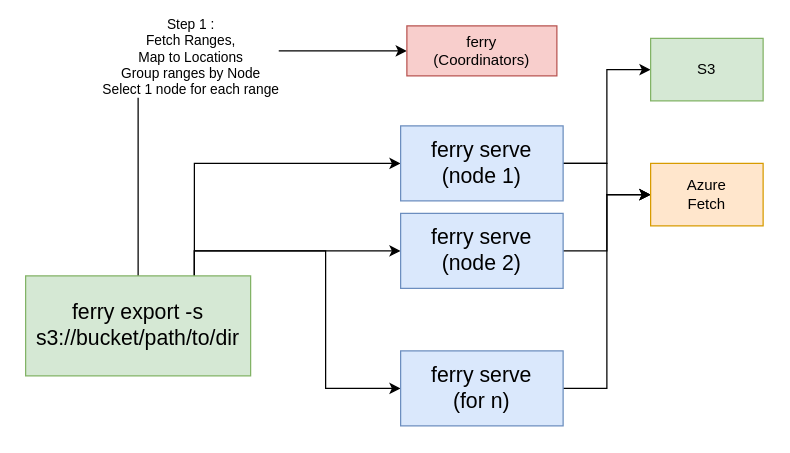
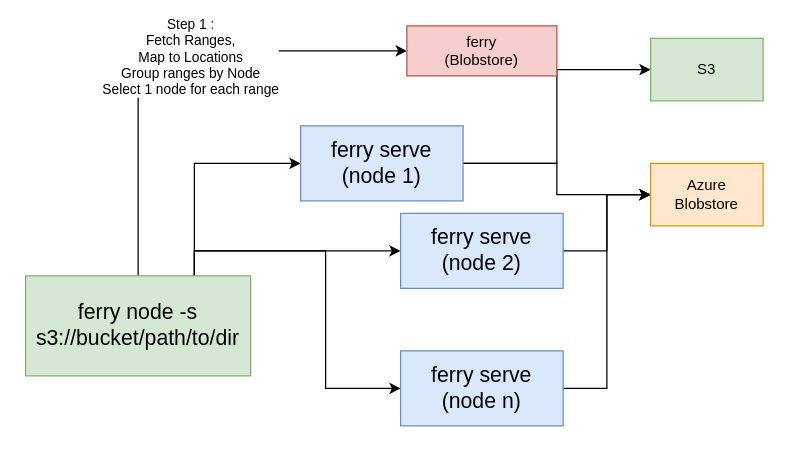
- <mxCell id="15" value="&lt;span&gt;ferry&lt;/span&gt;&lt;br&gt;&lt;span&gt;(Coordinators)&lt;/span&gt;" style="rounded=0;whiteSpace=wrap;html=1;fillColor=#f8cecc;strokeColor=#b85450;" vertex="1" parent="1"><mxGeometry x="325" y="20" width="120" height="40" as="geometry" /></mxCell>
+ <mxCell id="15" value="&lt;span&gt;ferry&lt;/span&gt;&lt;br&gt;&lt;span&gt;(Blobstore)&lt;/span&gt;" style="rounded=0;whiteSpace=wrap;html=1;fillColor=#f8cecc;strokeColor=#b85450;" vertex="1" parent="1"><mxGeometry x="325" y="20" width="120" height="40" as="geometry" /></mxCell>
- <mxCell id="10" value="&lt;font style=&quot;font-size: 17px&quot;&gt;ferry serve&lt;br&gt;(node 1)&lt;br&gt;&lt;/font&gt;" style="rounded=0;whiteSpace=wrap;html=1;fillColor=#dae8fc;strokeColor=#6c8ebf;" vertex="1" parent="1"><mxGeometry x="320" y="100" width="130" height="60" as="geometry" /></mxCell>
+ <mxCell id="10" value="&lt;font style=&quot;font-size: 17px&quot;&gt;ferry serve&lt;br&gt;(node 1)&lt;br&gt;&lt;/font&gt;" style="rounded=0;whiteSpace=wrap;html=1;fillColor=#dae8fc;strokeColor=#6c8ebf;" vertex="1" parent="1"><mxGeometry x="240" y="100" width="130" height="60" as="geometry" /></mxCell>
- <mxCell id="17" value="Azure&lt;br&gt;Fetch" style="rounded=0;whiteSpace=wrap;html=1;fillColor=#ffe6cc;strokeColor=#d79b00;" vertex="1" parent="1"><mxGeometry x="520" y="130" width="90" height="50" as="geometry" /></mxCell>
+ <mxCell id="17" value="Azure&lt;br&gt;Blobstore" style="rounded=0;whiteSpace=wrap;html=1;fillColor=#ffe6cc;strokeColor=#d79b00;" vertex="1" parent="1"><mxGeometry x="520" y="130" width="90" height="50" as="geometry" /></mxCell>
- <mxCell id="7" value="&lt;font style=&quot;font-size: 17px&quot;&gt;ferry export -s s3://bucket/path/to/dir&lt;/font&gt;" style="rounded=0;whiteSpace=wrap;html=1;fillColor=#d5e8d4;strokeColor=#82b366;" vertex="1" parent="1"><mxGeometry x="20" y="220" width="180" height="80" as="geometry" /></mxCell>
+ <mxCell id="7" value="&lt;font style=&quot;font-size: 17px&quot;&gt;ferry node -s s3://bucket/path/to/dir&lt;/font&gt;" style="rounded=0;whiteSpace=wrap;html=1;fillColor=#d5e8d4;strokeColor=#82b366;" vertex="1" parent="1"><mxGeometry x="20" y="220" width="180" height="80" as="geometry" /></mxCell>
- <mxCell id="14" value="&lt;font style=&quot;font-size: 17px&quot;&gt;ferry serve&lt;br&gt;(for n)&lt;br&gt;&lt;/font&gt;" style="rounded=0;whiteSpace=wrap;html=1;fillColor=#dae8fc;strokeColor=#6c8ebf;" vertex="1" parent="1"><mxGeometry x="320" y="280" width="130" height="60" as="geometry" /></mxCell>
+ <mxCell id="14" value="&lt;font style=&quot;font-size: 17px&quot;&gt;ferry serve&lt;br&gt;(node n)&lt;br&gt;&lt;/font&gt;" style="rounded=0;whiteSpace=wrap;html=1;fillColor=#dae8fc;strokeColor=#6c8ebf;" vertex="1" parent="1"><mxGeometry x="320" y="280" width="130" height="60" as="geometry" /></mxCell>
